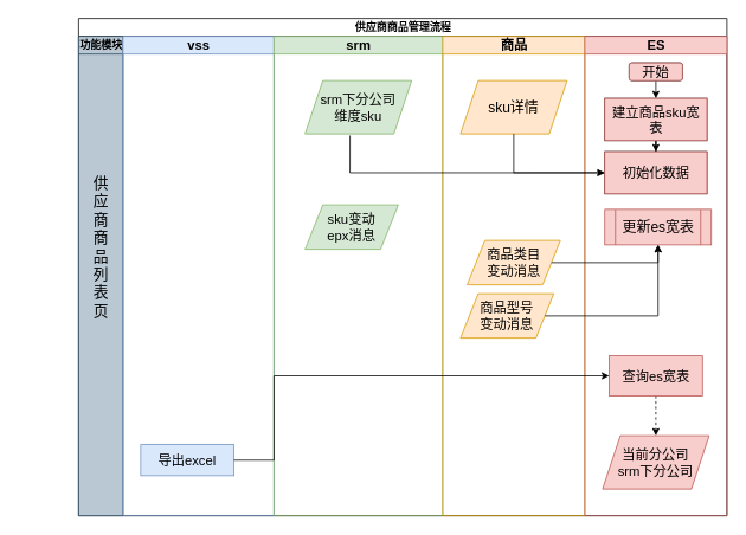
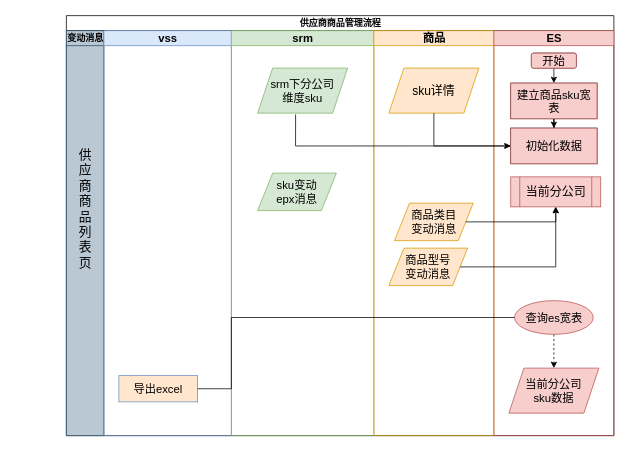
- <mxCell id="3" value="&lt;font style=&quot;font-size: 12px;&quot;&gt;功能模块&lt;/font&gt;" style="swimlane;startSize=20;html=1;fillColor=#bac8d3;strokeColor=#23445d;labelBackgroundColor=none;fillStyle=auto;swimlaneFillColor=#BAC8D3;" parent="2" vertex="1"><mxGeometry y="20" width="50" height="540" as="geometry" /></mxCell>
+ <mxCell id="3" value="&lt;font style=&quot;font-size: 12px;&quot;&gt;变动消息&lt;/font&gt;" style="swimlane;startSize=20;html=1;fillColor=#bac8d3;strokeColor=#23445d;labelBackgroundColor=none;fillStyle=auto;swimlaneFillColor=#BAC8D3;" parent="2" vertex="1"><mxGeometry y="20" width="50" height="540" as="geometry" /></mxCell>
- <mxCell id="22" value="&lt;font style=&quot;font-size: 16px;&quot;&gt;更新es宽表&lt;/font&gt;" style="shape=process;whiteSpace=wrap;html=1;backgroundOutline=1;fillColor=#f8cecc;strokeColor=#b85450;" parent="14" vertex="1"><mxGeometry x="22.5" y="195" width="120" height="40" as="geometry" /></mxCell>
+ <mxCell id="22" value="&lt;font style=&quot;font-size: 16px;&quot;&gt;当前分公司&lt;/font&gt;" style="shape=process;whiteSpace=wrap;html=1;backgroundOutline=1;fillColor=#f8cecc;strokeColor=#b85450;" parent="14" vertex="1"><mxGeometry x="22.5" y="195" width="120" height="40" as="geometry" /></mxCell>
- <mxCell id="29" style="edgeStyle=orthogonalEdgeStyle;rounded=0;orthogonalLoop=1;jettySize=auto;html=1;exitX=1;exitY=0.5;exitDx=0;exitDy=0;entryX=0;entryY=0.5;entryDx=0;entryDy=0;" parent="2" source="6" target="21" edge="1"><mxGeometry relative="1" as="geometry"><mxPoint x="230.0" y="400" as="targetPoint" /><Array as="points"><mxPoint x="220" y="498" /><mxPoint x="220" y="402" /></Array></mxGeometry></mxCell>
+ <mxCell id="29" style="edgeStyle=orthogonalEdgeStyle;rounded=0;orthogonalLoop=1;jettySize=auto;html=1;exitX=1;exitY=0.5;exitDx=0;exitDy=0;entryX=0;entryY=0.5;entryDx=0;entryDy=0;endArrow=none;" parent="2" source="6" target="21" edge="1"><mxGeometry relative="1" as="geometry"><mxPoint x="230.0" y="400" as="targetPoint" /><Array as="points"><mxPoint x="220" y="498" /><mxPoint x="220" y="402" /></Array></mxGeometry></mxCell>
- <mxCell id="21" value="&lt;font style=&quot;font-size: 15px;&quot;&gt;查询es宽表&lt;/font&gt;" style="rounded=0;whiteSpace=wrap;html=1;fillColor=#f8cecc;strokeColor=#b85450;" parent="14" vertex="1"><mxGeometry x="27.5" y="360" width="105" height="45" as="geometry" /></mxCell>
+ <mxCell id="21" value="&lt;font style=&quot;font-size: 15px;&quot;&gt;查询es宽表&lt;/font&gt;" style="ellipse;whiteSpace=wrap;html=1;fillColor=#f8cecc;strokeColor=#b85450;" parent="14" vertex="1"><mxGeometry x="27.5" y="360" width="105" height="45" as="geometry" /></mxCell>
- <mxCell id="6" value="&lt;font style=&quot;font-size: 15px;&quot;&gt;导出excel&lt;/font&gt;" style="rounded=0;whiteSpace=wrap;html=1;fillColor=#dae8fc;strokeColor=#6c8ebf;" parent="5" vertex="1"><mxGeometry x="20" y="460" width="105" height="35" as="geometry" /></mxCell>
+ <mxCell id="6" value="&lt;font style=&quot;font-size: 15px;&quot;&gt;导出excel&lt;/font&gt;" style="rounded=0;whiteSpace=wrap;html=1;fillColor=#ffe6cc;strokeColor=#6c8ebf;" parent="5" vertex="1"><mxGeometry x="20" y="460" width="105" height="35" as="geometry" /></mxCell>
- <mxCell id="23" value="&lt;font style=&quot;font-size: 15px;&quot;&gt;当前分公司&lt;br&gt;srm下分公司&lt;/font&gt;" style="shape=parallelogram;perimeter=parallelogramPerimeter;whiteSpace=wrap;html=1;fixedSize=1;rounded=0;fillColor=#f8cecc;strokeColor=#b85450;" parent="14" vertex="1"><mxGeometry x="20" y="450" width="120" height="60" as="geometry" /></mxCell>
+ <mxCell id="23" value="&lt;font style=&quot;font-size: 15px;&quot;&gt;当前分公司&lt;br&gt;sku数据&lt;/font&gt;" style="shape=parallelogram;perimeter=parallelogramPerimeter;whiteSpace=wrap;html=1;fixedSize=1;rounded=0;fillColor=#f8cecc;strokeColor=#b85450;" parent="14" vertex="1"><mxGeometry x="20" y="450" width="120" height="60" as="geometry" /></mxCell>
